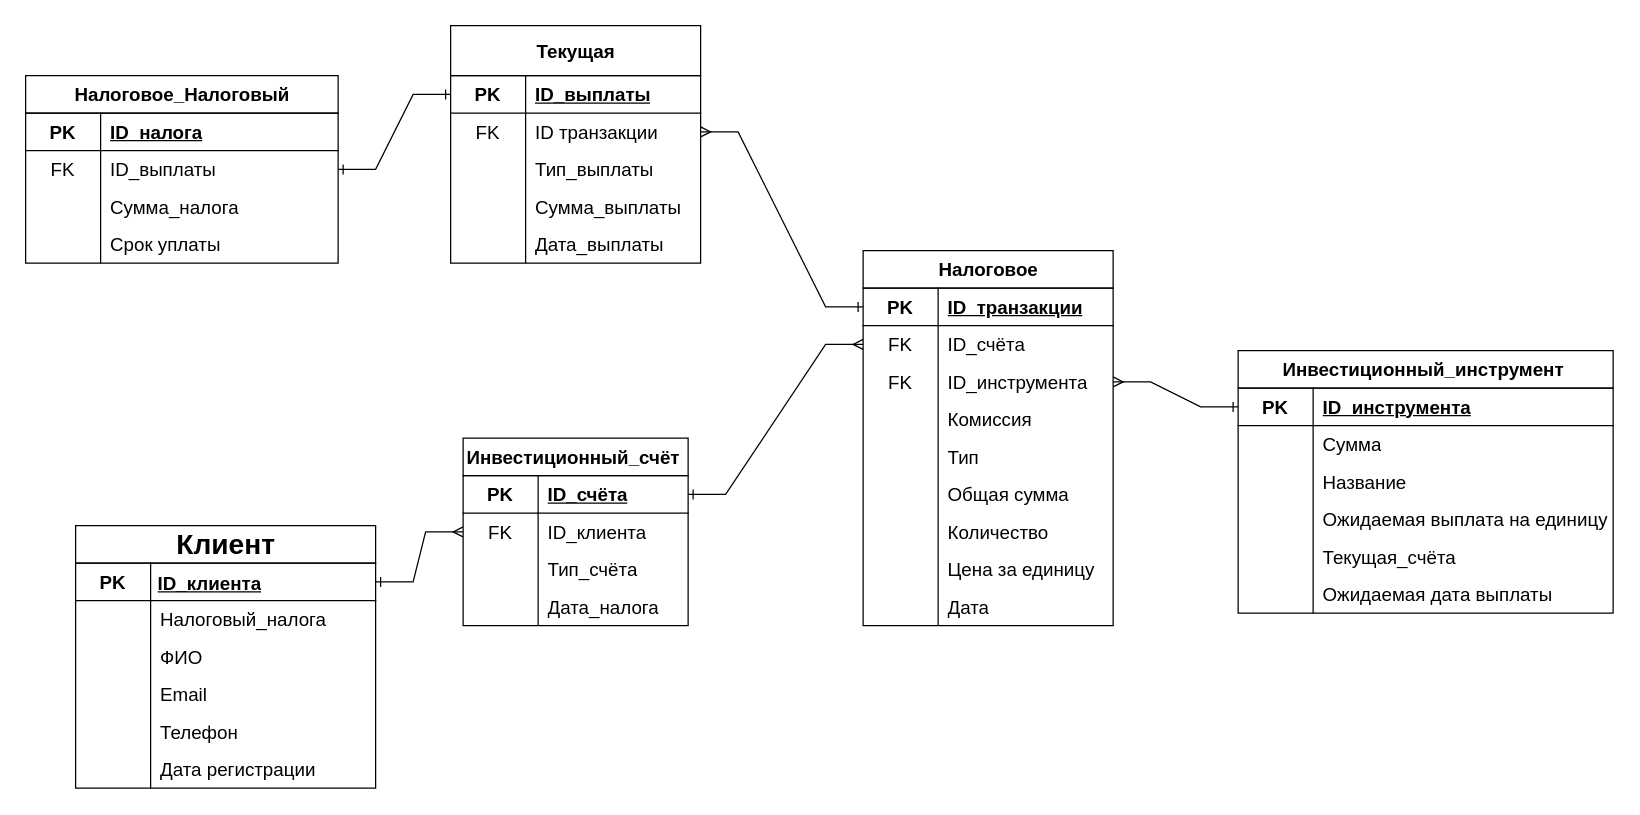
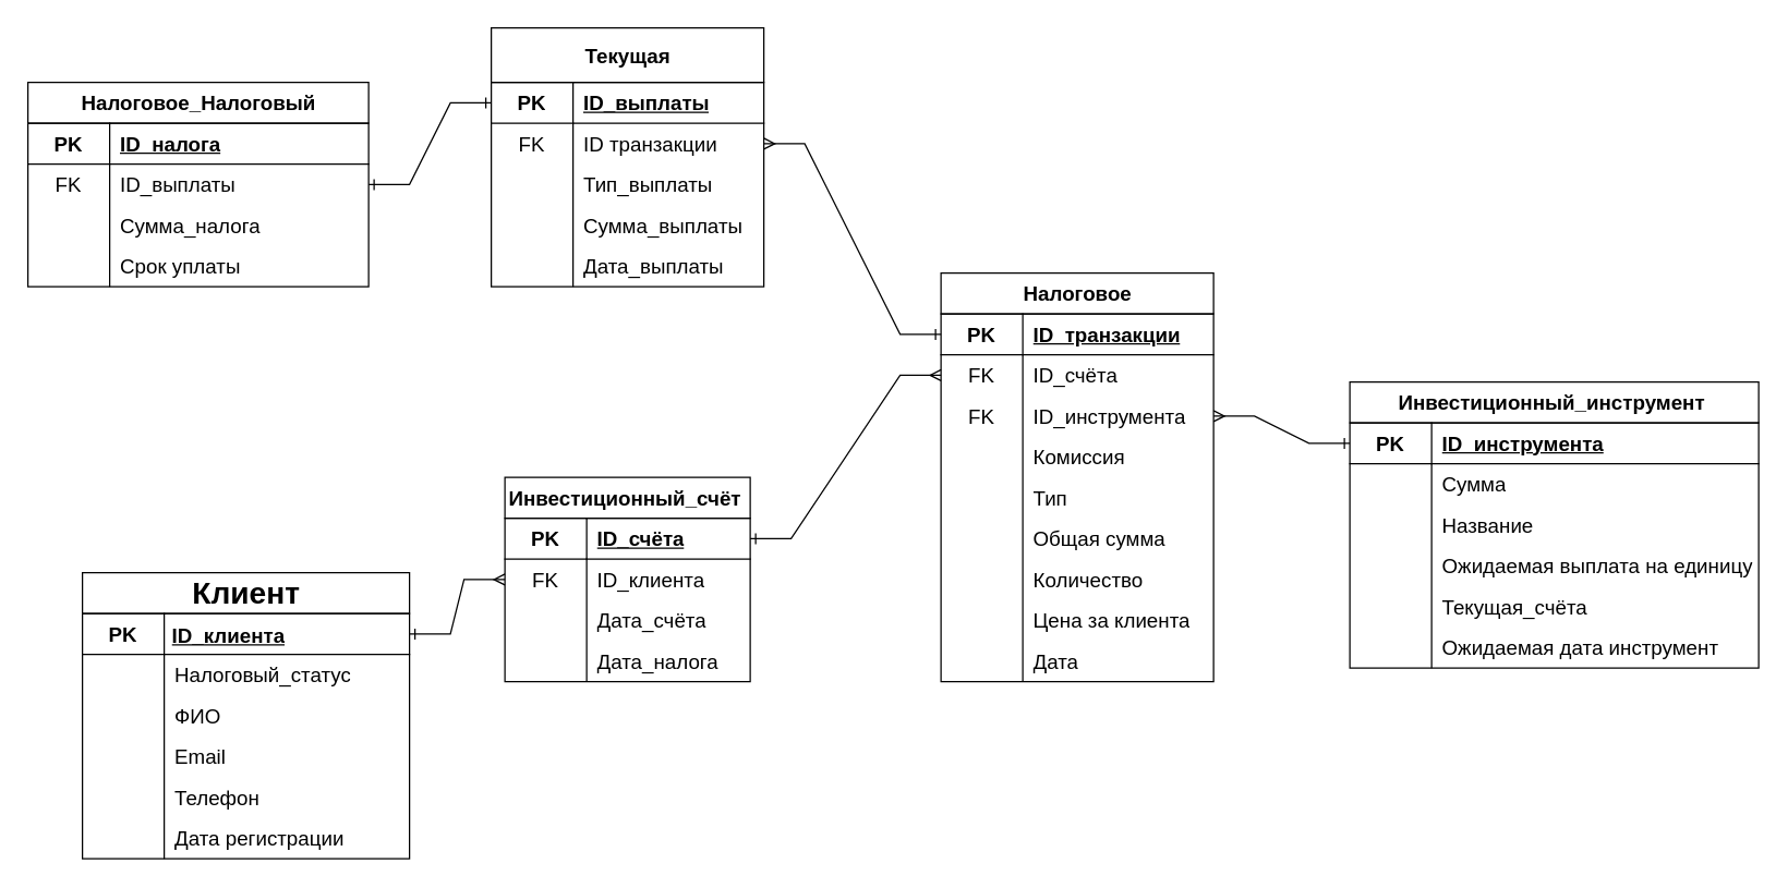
- <mxCell id="11" value="&lt;div&gt;&lt;span class=&quot;text-sm px-1 rounded-sm !font-mono bg-orange-300/15 text-orange-500 dark:text-orange-300&quot;&gt;Тип_счёта&lt;/span&gt;&lt;/div&gt;" style="shape=partialRectangle;connectable=0;fillColor=none;top=0;left=0;bottom=0;right=0;align=left;spacingLeft=6;overflow=hidden;verticalAlign=middle;horizontal=1;spacingTop=0;html=1;fontSize=15;" parent="9" vertex="1"><mxGeometry x="60" width="120" height="30" as="geometry"><mxRectangle width="120" height="30" as="alternateBounds" /></mxGeometry></mxCell>
+ <mxCell id="11" value="&lt;div&gt;&lt;span class=&quot;text-sm px-1 rounded-sm !font-mono bg-orange-300/15 text-orange-500 dark:text-orange-300&quot;&gt;Дата_счёта&lt;/span&gt;&lt;/div&gt;" style="shape=partialRectangle;connectable=0;fillColor=none;top=0;left=0;bottom=0;right=0;align=left;spacingLeft=6;overflow=hidden;verticalAlign=middle;horizontal=1;spacingTop=0;html=1;fontSize=15;" parent="9" vertex="1"><mxGeometry x="60" width="120" height="30" as="geometry"><mxRectangle width="120" height="30" as="alternateBounds" /></mxGeometry></mxCell>
- <mxCell id="93" value="&lt;div&gt;&lt;span class=&quot;text-sm px-1 rounded-sm !font-mono bg-orange-400/10 text-orange-500 dark:bg-orange-300/10 dark:text-orange-200&quot;&gt;Цена за единицу&lt;/span&gt;&lt;/div&gt;" style="shape=partialRectangle;connectable=0;fillColor=none;top=0;left=0;bottom=0;right=0;align=left;spacingLeft=6;overflow=hidden;verticalAlign=middle;horizontal=1;spacingTop=0;html=1;fontSize=15;" parent="91" vertex="1"><mxGeometry x="60" width="140" height="30" as="geometry"><mxRectangle width="140" height="30" as="alternateBounds" /></mxGeometry></mxCell>
+ <mxCell id="93" value="&lt;div&gt;&lt;span class=&quot;text-sm px-1 rounded-sm !font-mono bg-orange-400/10 text-orange-500 dark:bg-orange-300/10 dark:text-orange-200&quot;&gt;Цена за клиента&lt;/span&gt;&lt;/div&gt;" style="shape=partialRectangle;connectable=0;fillColor=none;top=0;left=0;bottom=0;right=0;align=left;spacingLeft=6;overflow=hidden;verticalAlign=middle;horizontal=1;spacingTop=0;html=1;fontSize=15;" parent="91" vertex="1"><mxGeometry x="60" width="140" height="30" as="geometry"><mxRectangle width="140" height="30" as="alternateBounds" /></mxGeometry></mxCell>
- <mxCell id="33" value="&lt;div&gt;&lt;span class=&quot;text-sm px-1 rounded-sm !font-mono bg-orange-400/10 text-orange-500 dark:bg-orange-300/10 dark:text-orange-200&quot;&gt;Ожидаемая дата выплаты&lt;/span&gt;&lt;/div&gt;" style="shape=partialRectangle;connectable=0;fillColor=none;top=0;left=0;bottom=0;right=0;align=left;spacingLeft=6;overflow=hidden;verticalAlign=middle;horizontal=1;spacingTop=0;html=1;fontSize=15;" parent="31" vertex="1"><mxGeometry x="60" width="240" height="30" as="geometry"><mxRectangle width="240" height="30" as="alternateBounds" /></mxGeometry></mxCell>
+ <mxCell id="33" value="&lt;div&gt;&lt;span class=&quot;text-sm px-1 rounded-sm !font-mono bg-orange-400/10 text-orange-500 dark:bg-orange-300/10 dark:text-orange-200&quot;&gt;Ожидаемая дата инструмент&lt;/span&gt;&lt;/div&gt;" style="shape=partialRectangle;connectable=0;fillColor=none;top=0;left=0;bottom=0;right=0;align=left;spacingLeft=6;overflow=hidden;verticalAlign=middle;horizontal=1;spacingTop=0;html=1;fontSize=15;" parent="31" vertex="1"><mxGeometry x="60" width="240" height="30" as="geometry"><mxRectangle width="240" height="30" as="alternateBounds" /></mxGeometry></mxCell>
- <mxCell id="56" value="&lt;div&gt;&lt;span class=&quot;text-sm px-1 rounded-sm !font-mono bg-orange-300/15 text-orange-500 dark:text-orange-300&quot;&gt;Налоговый_налога&lt;/span&gt;&lt;/div&gt;" style="shape=partialRectangle;connectable=0;fillColor=none;top=0;left=0;bottom=0;right=0;align=left;spacingLeft=6;overflow=hidden;verticalAlign=middle;horizontal=1;spacingTop=0;html=1;fontSize=15;" parent="54" vertex="1"><mxGeometry x="60" width="180" height="30" as="geometry"><mxRectangle width="180" height="30" as="alternateBounds" /></mxGeometry></mxCell>
+ <mxCell id="56" value="&lt;div&gt;&lt;span class=&quot;text-sm px-1 rounded-sm !font-mono bg-orange-300/15 text-orange-500 dark:text-orange-300&quot;&gt;Налоговый_статус&lt;/span&gt;&lt;/div&gt;" style="shape=partialRectangle;connectable=0;fillColor=none;top=0;left=0;bottom=0;right=0;align=left;spacingLeft=6;overflow=hidden;verticalAlign=middle;horizontal=1;spacingTop=0;html=1;fontSize=15;" parent="54" vertex="1"><mxGeometry x="60" width="180" height="30" as="geometry"><mxRectangle width="180" height="30" as="alternateBounds" /></mxGeometry></mxCell>
